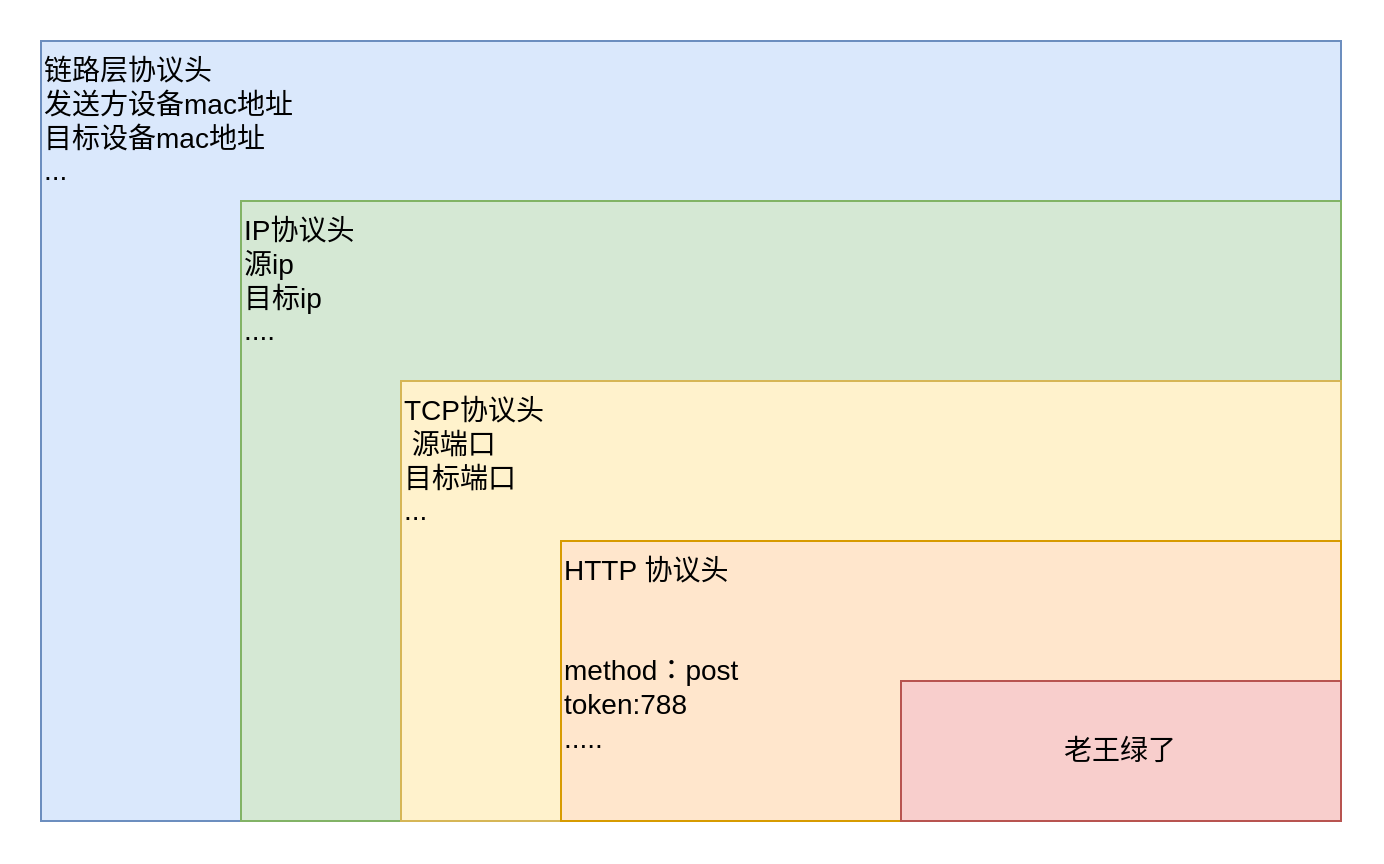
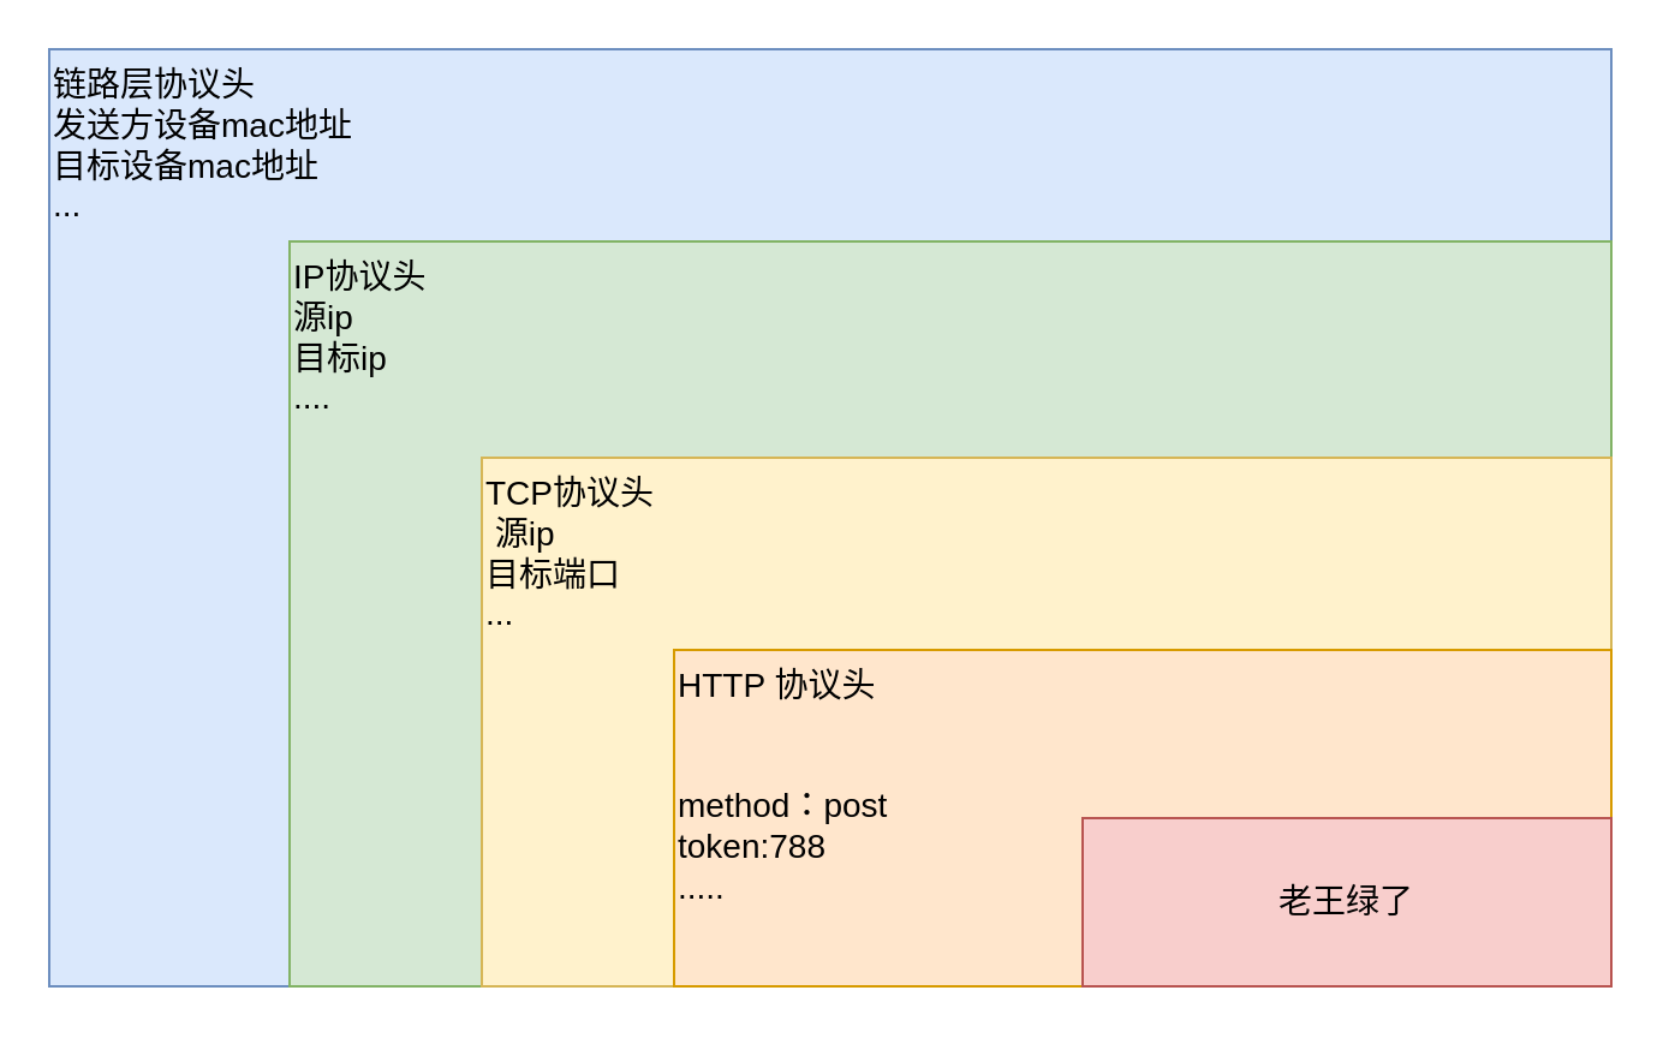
- <mxCell id="4" value="&lt;font style=&quot;vertical-align: inherit;&quot; class=&quot;notranslate fyzs-translate-target fyzs-translate-target-wrapper&quot;&gt;&lt;font style=&quot;vertical-align: inherit;&quot; class=&quot;notranslate fyzs-translate-target fyzs-translate-target-box&quot;&gt;&lt;font style=&quot;vertical-align: inherit;&quot; title=&quot;T&quot; class=&quot;notranslate fyzs-translate-target fyzs-translate-target-text&quot;&gt;TCP协议头&lt;/font&gt;&lt;/font&gt;&lt;/font&gt;&lt;div&gt;&lt;font style=&quot;vertical-align: inherit;&quot; class=&quot;notranslate fyzs-translate-target fyzs-translate-target-wrapper&quot;&gt;&lt;font style=&quot;vertical-align: inherit;&quot; class=&quot;notranslate fyzs-translate-target fyzs-translate-target-box&quot;&gt;&lt;font style=&quot;vertical-align: inherit;&quot; title=&quot;T&quot; class=&quot;notranslate fyzs-translate-target fyzs-translate-target-text&quot;&gt;&amp;nbsp;源端口&lt;/font&gt;&lt;/font&gt;&lt;/font&gt;&lt;/div&gt;&lt;div&gt;&lt;font style=&quot;vertical-align: inherit;&quot; class=&quot;notranslate fyzs-translate-target fyzs-translate-target-wrapper&quot;&gt;&lt;font style=&quot;vertical-align: inherit;&quot; class=&quot;notranslate fyzs-translate-target fyzs-translate-target-box&quot;&gt;&lt;font style=&quot;vertical-align: inherit;&quot; title=&quot;T&quot; class=&quot;notranslate fyzs-translate-target fyzs-translate-target-text&quot;&gt;目标端口&lt;/font&gt;&lt;/font&gt;&lt;/font&gt;&lt;/div&gt;&lt;div&gt;&lt;font style=&quot;vertical-align: inherit;&quot; class=&quot;notranslate fyzs-translate-target fyzs-translate-target-wrapper&quot;&gt;&lt;font style=&quot;vertical-align: inherit;&quot; class=&quot;notranslate fyzs-translate-target fyzs-translate-target-box&quot;&gt;&lt;font style=&quot;vertical-align: inherit;&quot; title=&quot;.&quot; class=&quot;notranslate fyzs-translate-target fyzs-translate-target-text&quot;&gt;...&lt;/font&gt;&lt;/font&gt;&lt;/font&gt;&lt;/div&gt;" style="rounded=0;whiteSpace=wrap;html=1;align=left;verticalAlign=top;fillColor=#fff2cc;strokeColor=#d6b656;fontSize=14;" parent="1" vertex="1"><mxGeometry x="200" y="190" width="470" height="220" as="geometry" /></mxCell>
+ <mxCell id="4" value="&lt;font style=&quot;vertical-align: inherit;&quot; class=&quot;notranslate fyzs-translate-target fyzs-translate-target-wrapper&quot;&gt;&lt;font style=&quot;vertical-align: inherit;&quot; class=&quot;notranslate fyzs-translate-target fyzs-translate-target-box&quot;&gt;&lt;font style=&quot;vertical-align: inherit;&quot; title=&quot;T&quot; class=&quot;notranslate fyzs-translate-target fyzs-translate-target-text&quot;&gt;TCP协议头&lt;/font&gt;&lt;/font&gt;&lt;/font&gt;&lt;div&gt;&lt;font style=&quot;vertical-align: inherit;&quot; class=&quot;notranslate fyzs-translate-target fyzs-translate-target-wrapper&quot;&gt;&lt;font style=&quot;vertical-align: inherit;&quot; class=&quot;notranslate fyzs-translate-target fyzs-translate-target-box&quot;&gt;&lt;font style=&quot;vertical-align: inherit;&quot; title=&quot;T&quot; class=&quot;notranslate fyzs-translate-target fyzs-translate-target-text&quot;&gt;&amp;nbsp;源ip&lt;/font&gt;&lt;/font&gt;&lt;/font&gt;&lt;/div&gt;&lt;div&gt;&lt;font style=&quot;vertical-align: inherit;&quot; class=&quot;notranslate fyzs-translate-target fyzs-translate-target-wrapper&quot;&gt;&lt;font style=&quot;vertical-align: inherit;&quot; class=&quot;notranslate fyzs-translate-target fyzs-translate-target-box&quot;&gt;&lt;font style=&quot;vertical-align: inherit;&quot; title=&quot;T&quot; class=&quot;notranslate fyzs-translate-target fyzs-translate-target-text&quot;&gt;目标端口&lt;/font&gt;&lt;/font&gt;&lt;/font&gt;&lt;/div&gt;&lt;div&gt;&lt;font style=&quot;vertical-align: inherit;&quot; class=&quot;notranslate fyzs-translate-target fyzs-translate-target-wrapper&quot;&gt;&lt;font style=&quot;vertical-align: inherit;&quot; class=&quot;notranslate fyzs-translate-target fyzs-translate-target-box&quot;&gt;&lt;font style=&quot;vertical-align: inherit;&quot; title=&quot;.&quot; class=&quot;notranslate fyzs-translate-target fyzs-translate-target-text&quot;&gt;...&lt;/font&gt;&lt;/font&gt;&lt;/font&gt;&lt;/div&gt;" style="rounded=0;whiteSpace=wrap;html=1;align=left;verticalAlign=top;fillColor=#fff2cc;strokeColor=#d6b656;fontSize=14;" parent="1" vertex="1"><mxGeometry x="200" y="190" width="470" height="220" as="geometry" /></mxCell>
